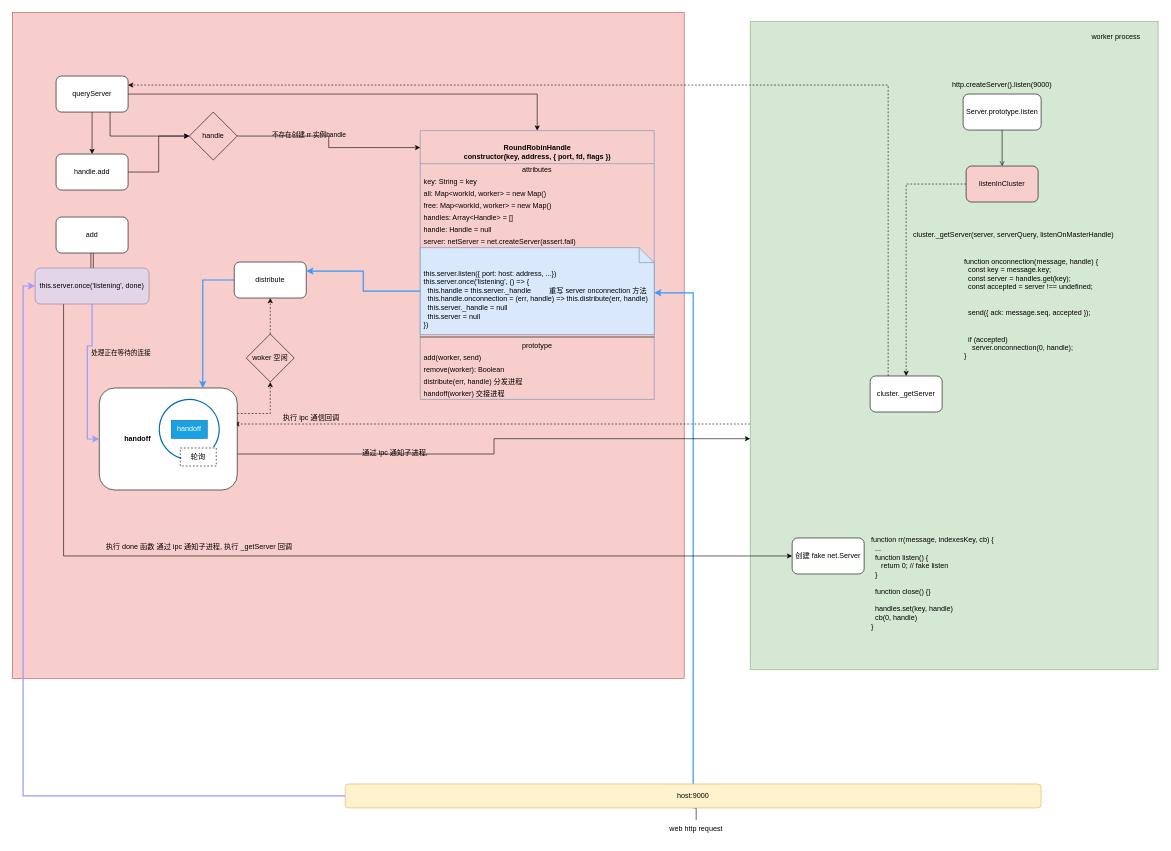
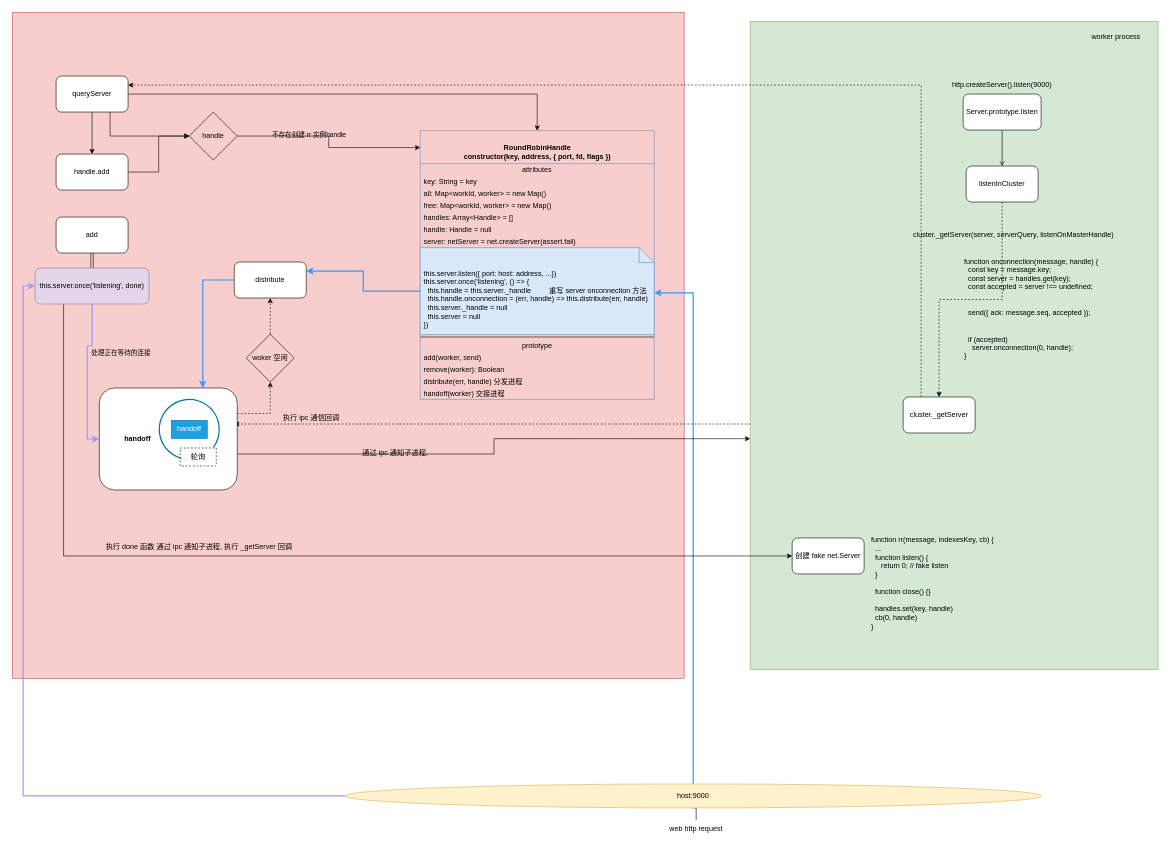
- <mxCell id="9" value="listenInCluster" style="rounded=1;whiteSpace=wrap;html=1;fillColor=#f8cecc;" parent="1" vertex="1"><mxGeometry x="1610" y="276" width="120" height="60" as="geometry" /></mxCell>
+ <mxCell id="9" value="listenInCluster" style="rounded=1;whiteSpace=wrap;html=1;" parent="1" vertex="1"><mxGeometry x="1610" y="276" width="120" height="60" as="geometry" /></mxCell>
- <mxCell id="11" value="cluster._getServer" style="rounded=1;whiteSpace=wrap;html=1;" parent="1" vertex="1"><mxGeometry x="1450" y="626" width="120" height="60" as="geometry" /></mxCell>
+ <mxCell id="11" value="cluster._getServer" style="rounded=1;whiteSpace=wrap;html=1;" parent="1" vertex="1"><mxGeometry x="1505" y="661" width="120" height="60" as="geometry" /></mxCell>
- <mxCell id="24" value="host:9000" style="rounded=1;whiteSpace=wrap;html=1;labelBackgroundColor=none;fillColor=#fff2cc;strokeColor=#d6b656;" parent="1" vertex="1"><mxGeometry x="575" y="1306" width="1160" height="40" as="geometry" /></mxCell>
+ <mxCell id="24" value="host:9000" style="ellipse;whiteSpace=wrap;html=1;labelBackgroundColor=none;fillColor=#fff2cc;strokeColor=#d6b656;" parent="1" vertex="1"><mxGeometry x="575" y="1306" width="1160" height="40" as="geometry" /></mxCell>
